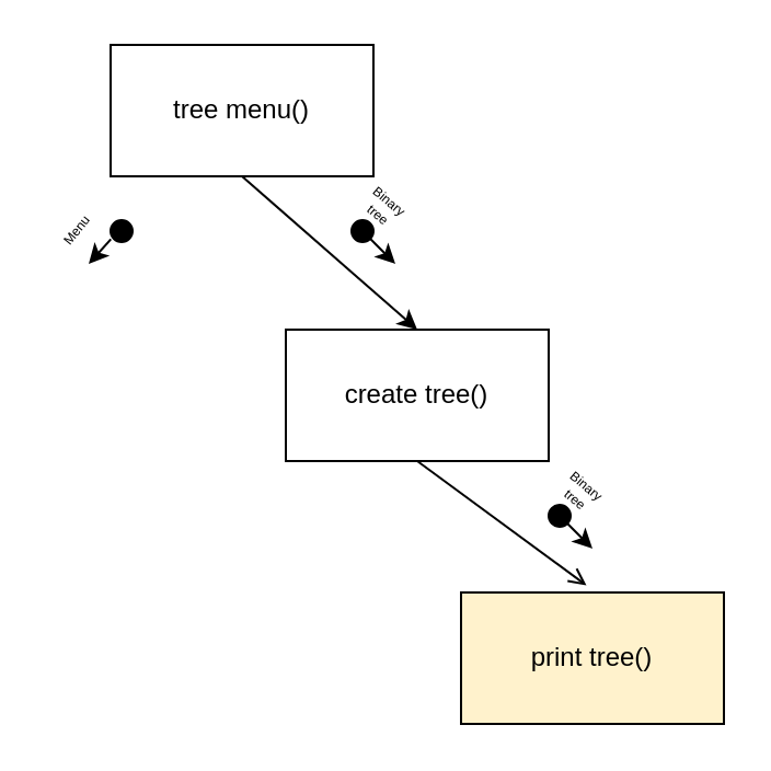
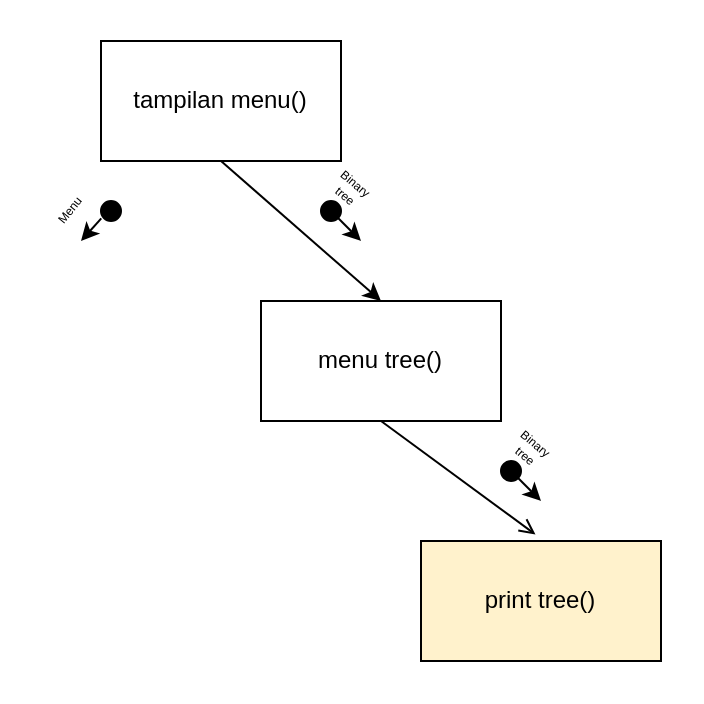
- <mxCell id="2" value="tree menu()" style="rounded=0;whiteSpace=wrap;html=1;" vertex="1" parent="1"><mxGeometry x="50" y="20" width="120" height="60" as="geometry" /></mxCell>
+ <mxCell id="2" value="tampilan menu()" style="rounded=0;whiteSpace=wrap;html=1;" vertex="1" parent="1"><mxGeometry x="50" y="20" width="120" height="60" as="geometry" /></mxCell>
- <mxCell id="3" value="create tree()" style="rounded=0;whiteSpace=wrap;html=1;" vertex="1" parent="1"><mxGeometry x="130" y="150" width="120" height="60" as="geometry" /></mxCell>
+ <mxCell id="3" value="menu tree()" style="rounded=0;whiteSpace=wrap;html=1;" vertex="1" parent="1"><mxGeometry x="130" y="150" width="120" height="60" as="geometry" /></mxCell>
